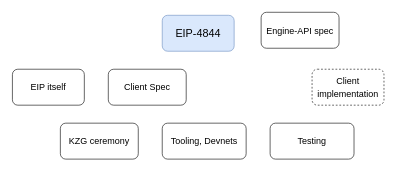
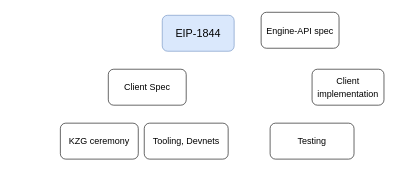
- <mxCell id="2" value="&lt;font style=&quot;font-size: 18px;&quot;&gt;EIP-4844&lt;/font&gt;" style="rounded=1;whiteSpace=wrap;html=1;fillColor=#dae8fc;strokeColor=#6c8ebf;" vertex="1" parent="1"><mxGeometry x="270" y="25" width="120" height="60" as="geometry" /></mxCell>
+ <mxCell id="2" value="&lt;font style=&quot;font-size: 18px;&quot;&gt;EIP-1844&lt;/font&gt;" style="rounded=1;whiteSpace=wrap;html=1;fillColor=#dae8fc;strokeColor=#6c8ebf;" vertex="1" parent="1"><mxGeometry x="270" y="25" width="120" height="60" as="geometry" /></mxCell>
- <mxCell id="3" value="&lt;font style=&quot;font-size: 15px;&quot;&gt;EIP itself&lt;/font&gt;" style="rounded=1;whiteSpace=wrap;html=1;fontSize=18;" vertex="1" parent="1"><mxGeometry x="20" y="115" width="120" height="60" as="geometry" /></mxCell>
- <mxCell id="6" value="&lt;font style=&quot;font-size: 15px;&quot;&gt;Client implementation&lt;/font&gt;" style="rounded=1;whiteSpace=wrap;html=1;fontSize=18;dashed=1;" vertex="1" parent="1"><mxGeometry x="520" y="115" width="120" height="60" as="geometry" /></mxCell>
+ <mxCell id="6" value="&lt;font style=&quot;font-size: 15px;&quot;&gt;Client implementation&lt;/font&gt;" style="rounded=1;whiteSpace=wrap;html=1;fontSize=18;" vertex="1" parent="1"><mxGeometry x="520" y="115" width="120" height="60" as="geometry" /></mxCell>
- <mxCell id="8" value="&lt;font style=&quot;font-size: 15px;&quot;&gt;Tooling, Devnets&lt;/font&gt;" style="rounded=1;whiteSpace=wrap;html=1;fontSize=18;" vertex="1" parent="1"><mxGeometry x="270" y="205" width="140" height="60" as="geometry" /></mxCell>
+ <mxCell id="8" value="&lt;font style=&quot;font-size: 15px;&quot;&gt;Tooling, Devnets&lt;/font&gt;" style="rounded=1;whiteSpace=wrap;html=1;fontSize=18;" vertex="1" parent="1"><mxGeometry x="240" y="205" width="140" height="60" as="geometry" /></mxCell>
